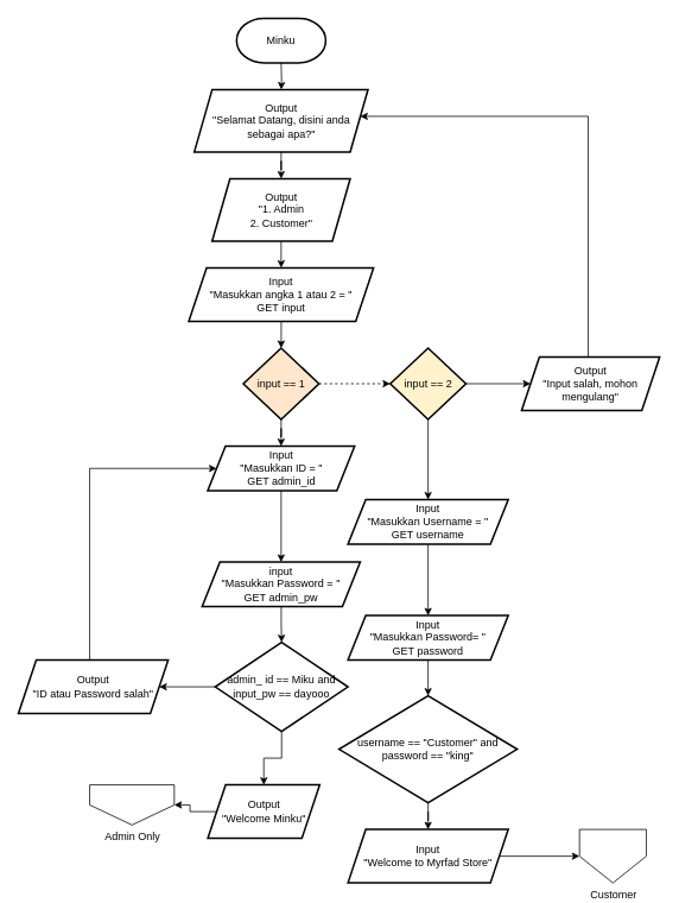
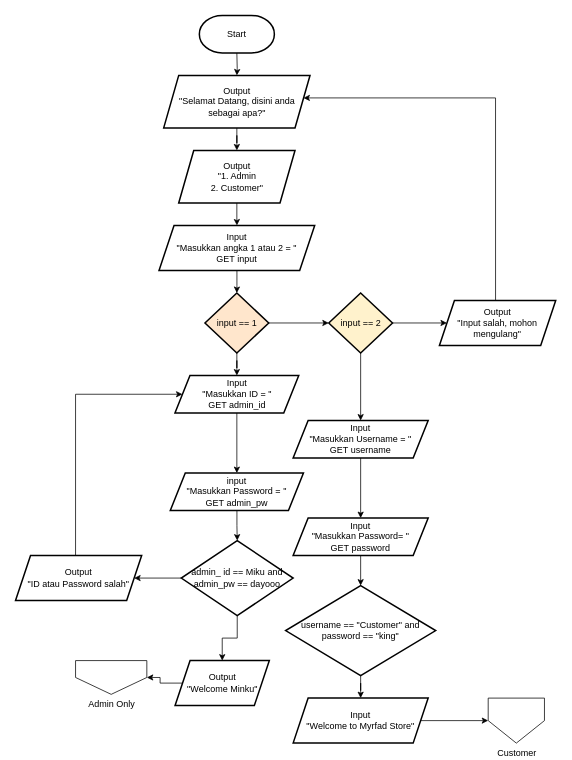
- <mxCell id="29" value="Minku" style="strokeWidth=2;html=1;shape=mxgraph.flowchart.terminator;whiteSpace=wrap;" parent="1" vertex="1"><mxGeometry x="265" y="20" width="100" height="50" as="geometry" /></mxCell>
+ <mxCell id="29" value="Start" style="strokeWidth=2;html=1;shape=mxgraph.flowchart.terminator;whiteSpace=wrap;" parent="1" vertex="1"><mxGeometry x="265" y="20" width="100" height="50" as="geometry" /></mxCell>
- <mxCell id="9" value="" style="edgeStyle=orthogonalEdgeStyle;rounded=0;orthogonalLoop=1;jettySize=auto;html=1;dashed=1;" parent="1" source="11" target="14" edge="1"><mxGeometry relative="1" as="geometry" /></mxCell>
+ <mxCell id="9" value="" style="edgeStyle=orthogonalEdgeStyle;rounded=0;orthogonalLoop=1;jettySize=auto;html=1;" parent="1" source="11" target="14" edge="1"><mxGeometry relative="1" as="geometry" /></mxCell>
- <mxCell id="22" value="&lt;div&gt;admin_ id == Miku and&lt;/div&gt;&lt;div&gt;input_pw == dayooo&lt;/div&gt;" style="rhombus;whiteSpace=wrap;html=1;strokeWidth=2;" parent="1" vertex="1"><mxGeometry x="240.94" y="720" width="149.06" height="100" as="geometry" /></mxCell>
+ <mxCell id="22" value="&lt;div&gt;admin_ id == Miku and&lt;/div&gt;&lt;div&gt;admin_pw == dayooo&lt;/div&gt;" style="rhombus;whiteSpace=wrap;html=1;strokeWidth=2;" parent="1" vertex="1"><mxGeometry x="240.94" y="720" width="149.06" height="100" as="geometry" /></mxCell>
